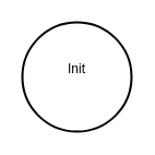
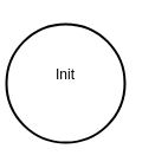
- <mxCell id="2" value="&lt;div&gt;Init&lt;/div&gt;&lt;div&gt;&lt;br&gt;&lt;/div&gt;" style="strokeWidth=2;html=1;shape=mxgraph.flowchart.start_2;whiteSpace=wrap;" vertex="1" parent="1"><mxGeometry x="20" y="20" width="100" height="100" as="geometry" /></mxCell>
+ <mxCell id="2" value="&lt;div&gt;Init&lt;/div&gt;&lt;div&gt;&lt;br&gt;&lt;/div&gt;" style="strokeWidth=2;html=1;shape=mxgraph.flowchart.start_2;whiteSpace=wrap;" vertex="1" parent="1"><mxGeometry x="5" y="20" width="100" height="100" as="geometry" /></mxCell>
